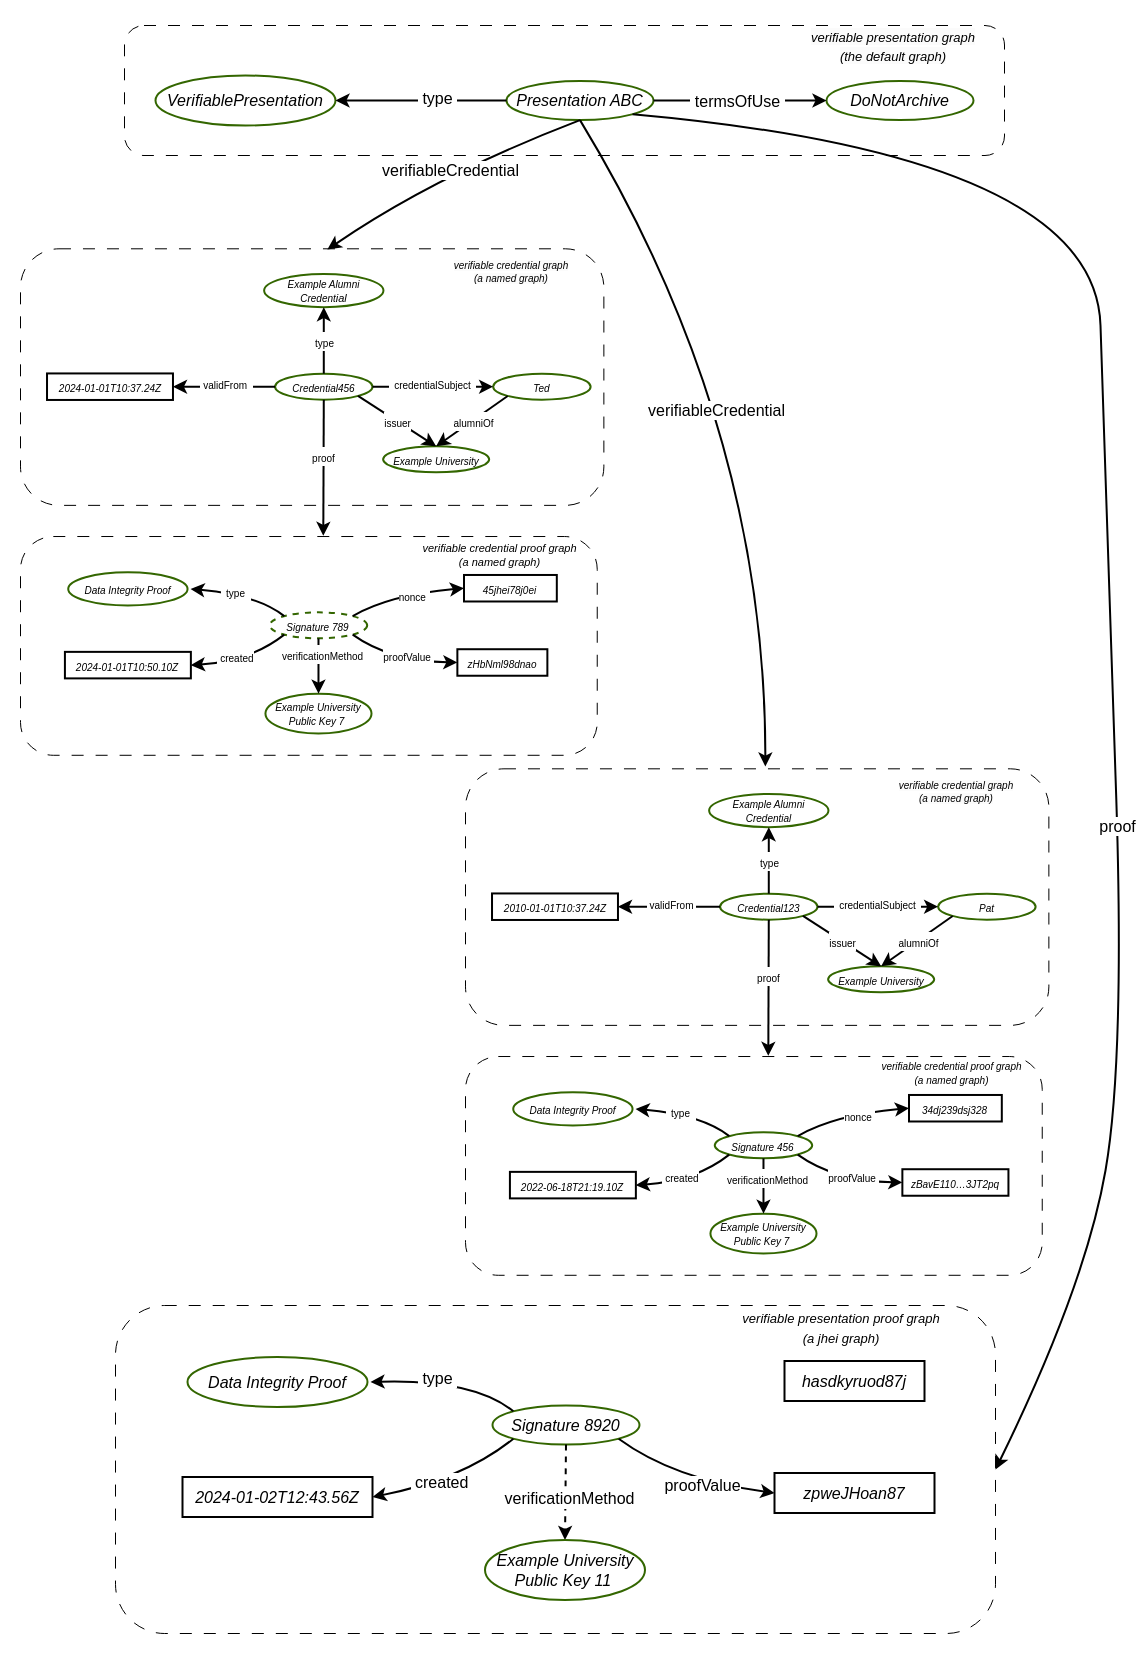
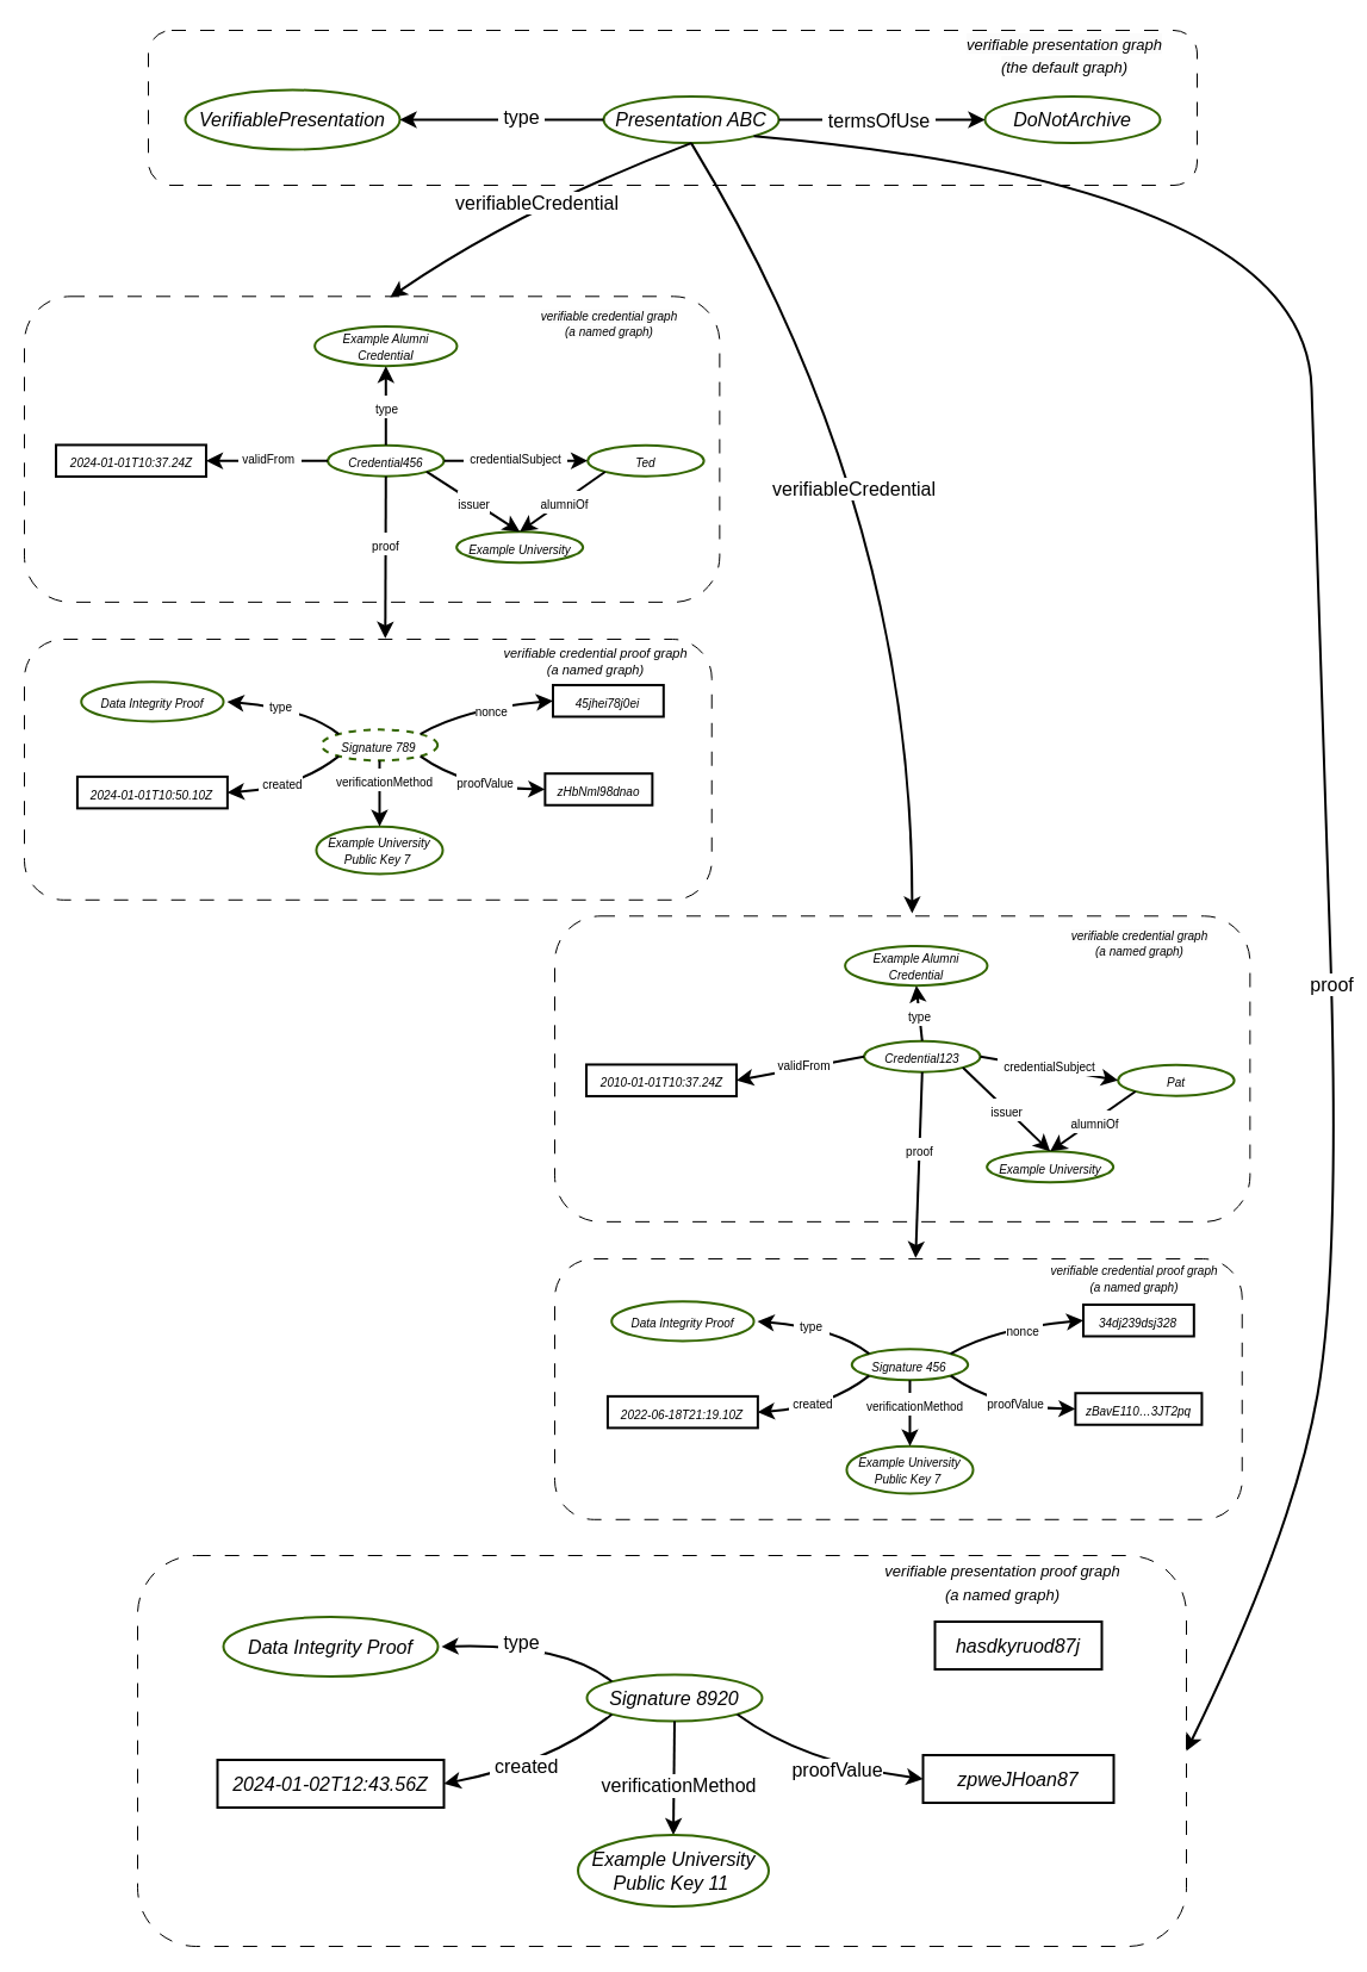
- <mxCell id="61" value="&lt;i&gt;&lt;font style=&quot;font-size: 10px;&quot; color=&quot;#000000&quot;&gt;Credential123&lt;/font&gt;&lt;/i&gt;" style="ellipse;whiteSpace=wrap;html=1;fontSize=16;fillColor=none;strokeWidth=2;strokeColor=#336600;" parent="1" vertex="1"><mxGeometry x="719.562" y="893.203" width="97.449" height="26.0" as="geometry" /></mxCell>
+ <mxCell id="61" value="&lt;i&gt;&lt;font style=&quot;font-size: 10px;&quot; color=&quot;#000000&quot;&gt;Credential123&lt;/font&gt;&lt;/i&gt;" style="ellipse;whiteSpace=wrap;html=1;fontSize=16;fillColor=none;strokeWidth=2;strokeColor=#336600;" parent="1" vertex="1"><mxGeometry x="724.562" y="873.203" width="97.449" height="26.0" as="geometry" /></mxCell>
- <mxCell id="34" value="&lt;i&gt;&lt;font style=&quot;font-size: 13px;&quot;&gt;verifiable presentation proof graph&lt;br&gt;(a jhei graph)&lt;br&gt;&lt;/font&gt;&lt;/i&gt;" style="text;html=1;strokeColor=none;fillColor=none;align=center;verticalAlign=middle;whiteSpace=wrap;rounded=0;fontSize=16;" parent="15" vertex="1"><mxGeometry x="585.5" y="7" width="280" height="30" as="geometry" /></mxCell>
+ <mxCell id="34" value="&lt;i&gt;&lt;font style=&quot;font-size: 13px;&quot;&gt;verifiable presentation proof graph&lt;br&gt;(a named graph)&lt;br&gt;&lt;/font&gt;&lt;/i&gt;" style="text;html=1;strokeColor=none;fillColor=none;align=center;verticalAlign=middle;whiteSpace=wrap;rounded=0;fontSize=16;" parent="15" vertex="1"><mxGeometry x="585.5" y="7" width="280" height="30" as="geometry" /></mxCell>
- <mxCell id="18" value="" style="endArrow=classic;html=1;rounded=0;fontSize=12;startSize=8;endSize=8;curved=1;entryX=0.5;entryY=0;entryDx=0;entryDy=0;exitX=0.5;exitY=1;exitDx=0;exitDy=0;strokeWidth=2;fontStyle=2;dashed=1;" parent="15" source="17" target="29" edge="1"><mxGeometry width="50" height="50" relative="1" as="geometry"><mxPoint x="438" y="173.5" as="sourcePoint" /><mxPoint x="316" y="104.5" as="targetPoint" /></mxGeometry></mxCell>
+ <mxCell id="18" value="" style="endArrow=classic;html=1;rounded=0;fontSize=12;startSize=8;endSize=8;curved=1;entryX=0.5;entryY=0;entryDx=0;entryDy=0;exitX=0.5;exitY=1;exitDx=0;exitDy=0;strokeWidth=2;fontStyle=2" parent="15" source="17" target="29" edge="1"><mxGeometry width="50" height="50" relative="1" as="geometry"><mxPoint x="438" y="173.5" as="sourcePoint" /><mxPoint x="316" y="104.5" as="targetPoint" /></mxGeometry></mxCell>
